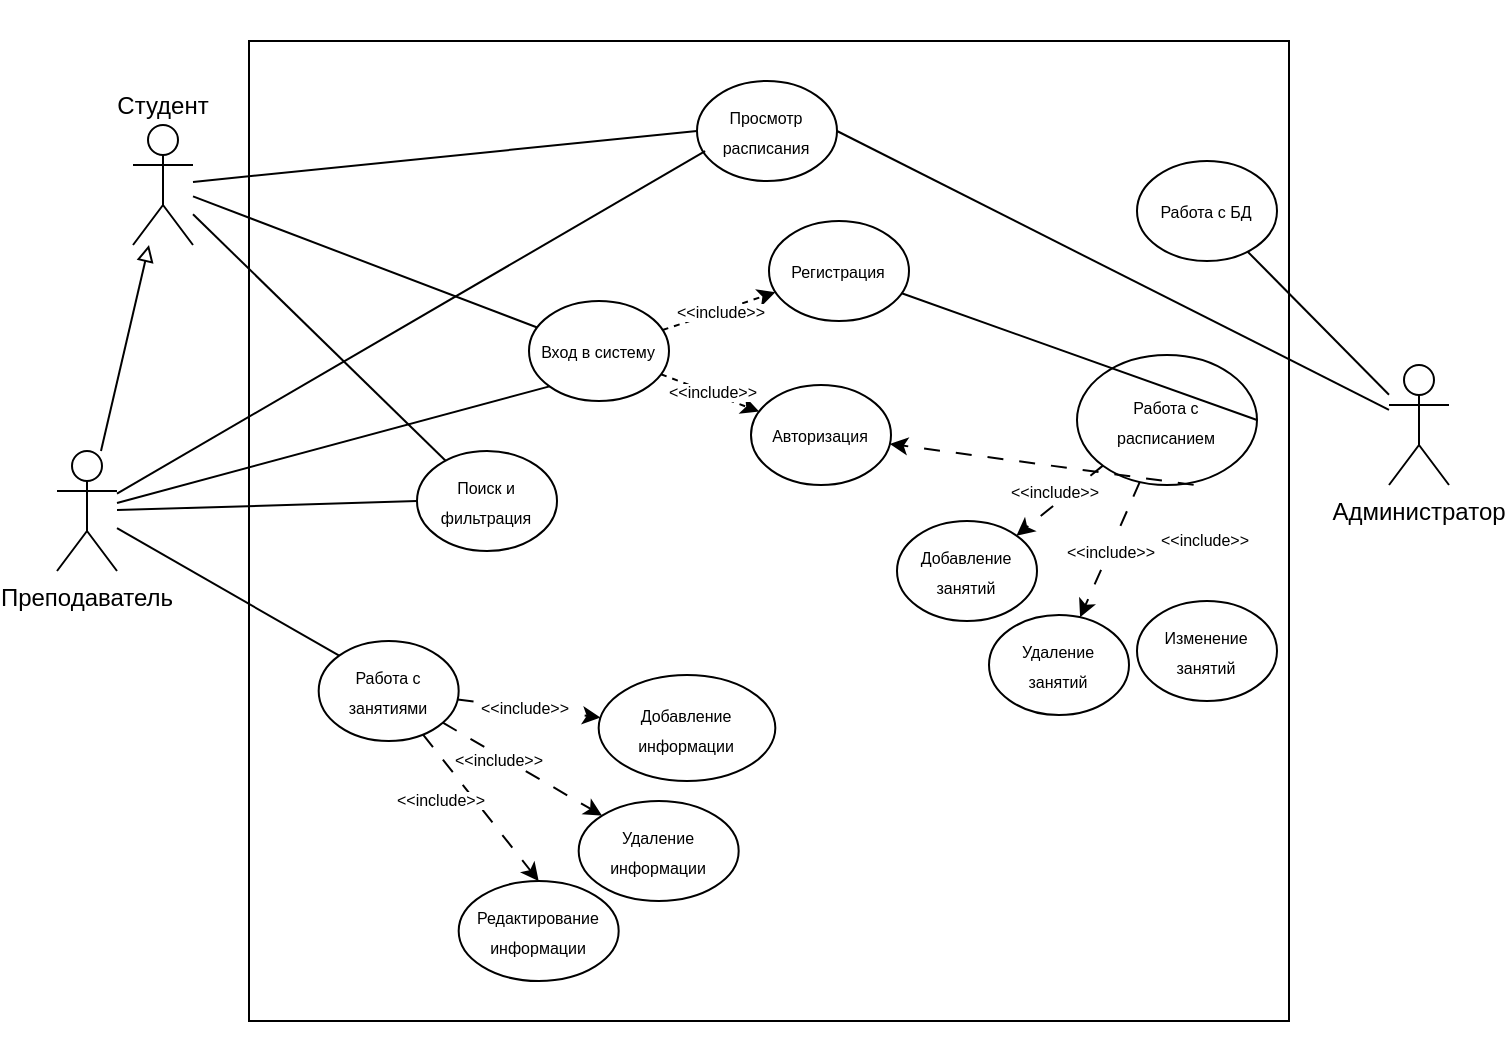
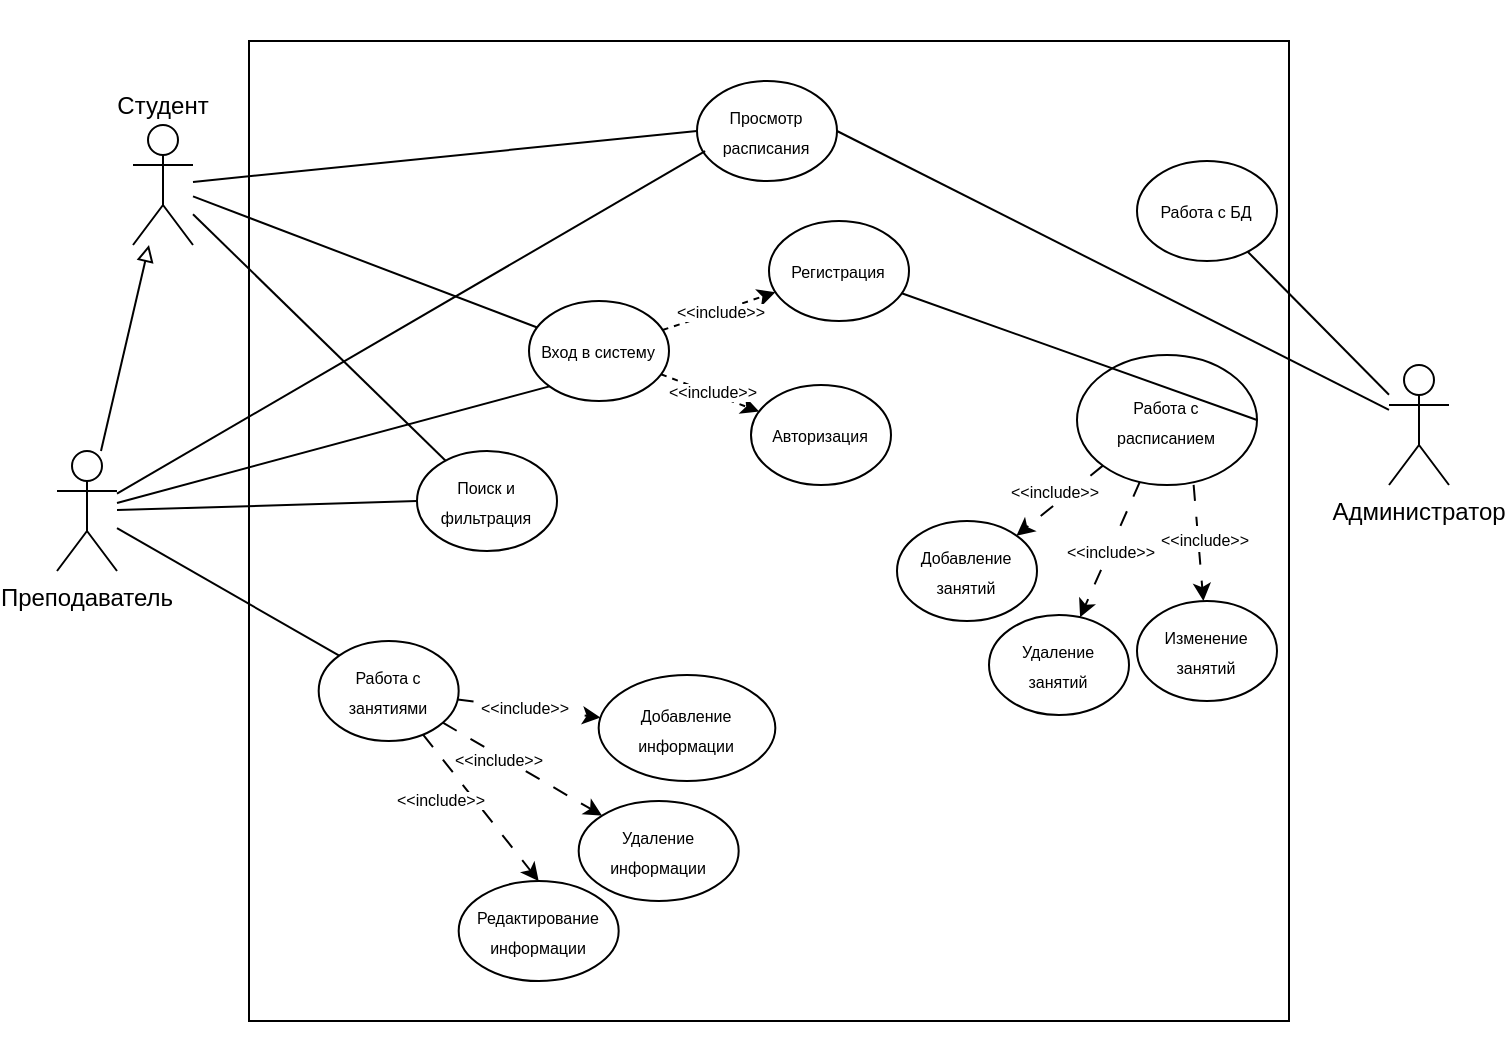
- <mxCell id="23" style="rounded=0;orthogonalLoop=1;jettySize=auto;html=1;dashed=1;dashPattern=8 8;exitX=0.648;exitY=0.999;exitDx=0;exitDy=0;exitPerimeter=0;" edge="1" parent="1" source="15" target="46"><mxGeometry relative="1" as="geometry"><mxPoint x="533" y="222" as="sourcePoint" /></mxGeometry></mxCell>
+ <mxCell id="23" style="rounded=0;orthogonalLoop=1;jettySize=auto;html=1;dashed=1;dashPattern=8 8;exitX=0.648;exitY=0.999;exitDx=0;exitDy=0;exitPerimeter=0;" edge="1" parent="1" source="15" target="24"><mxGeometry relative="1" as="geometry"><mxPoint x="533" y="222" as="sourcePoint" /></mxGeometry></mxCell>
